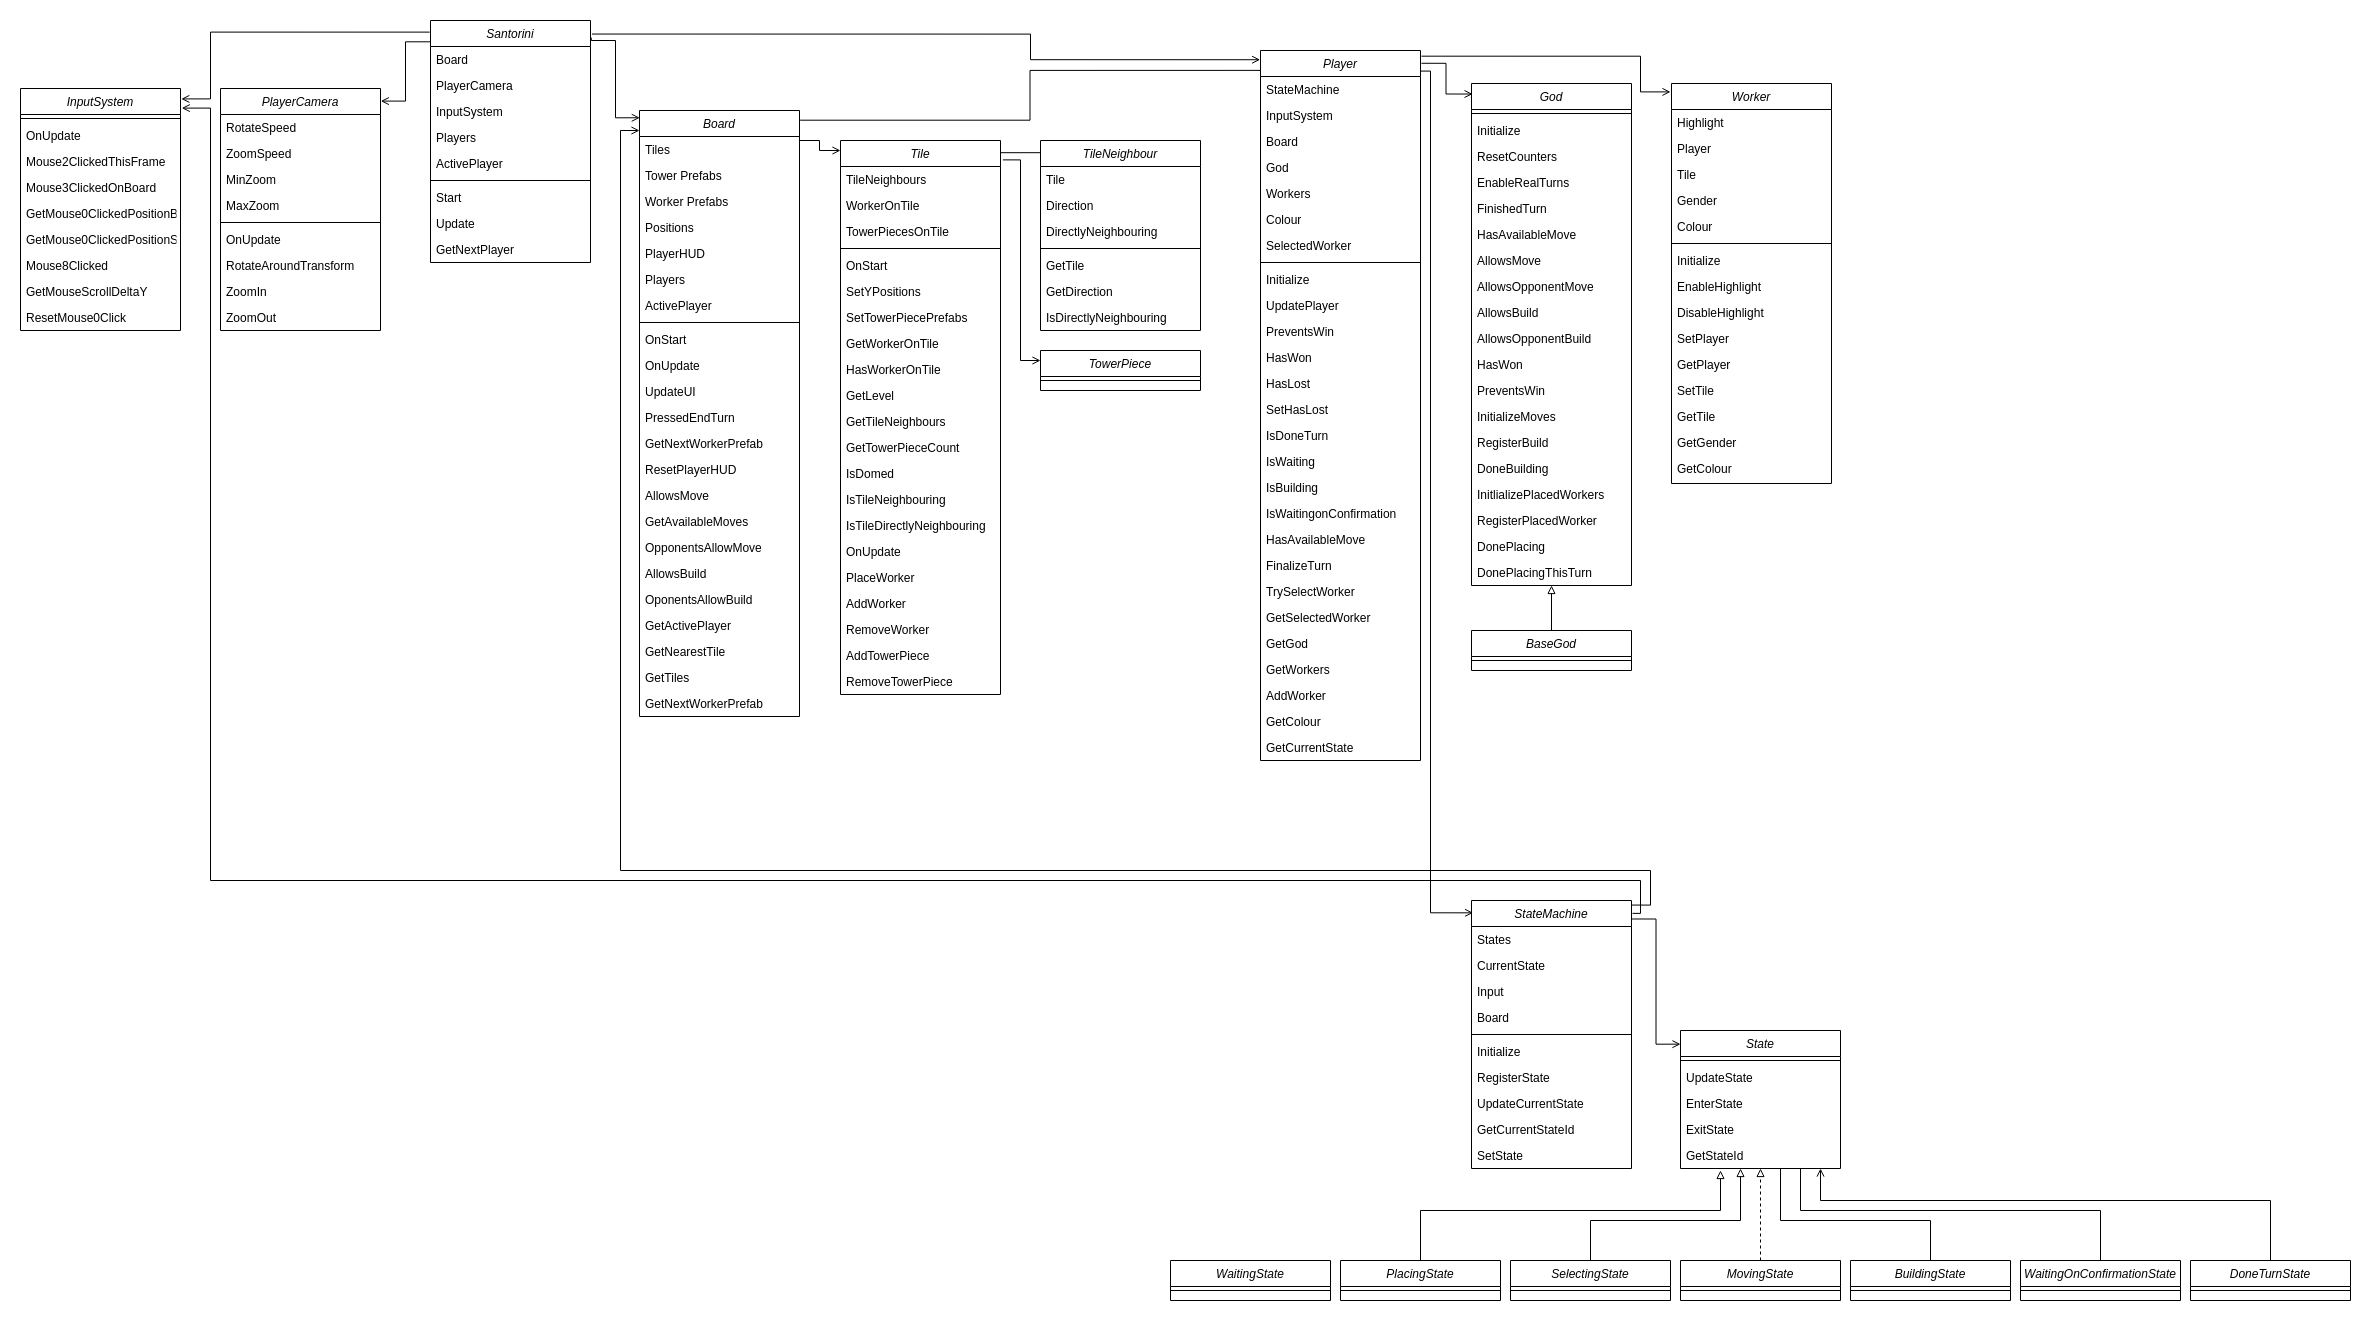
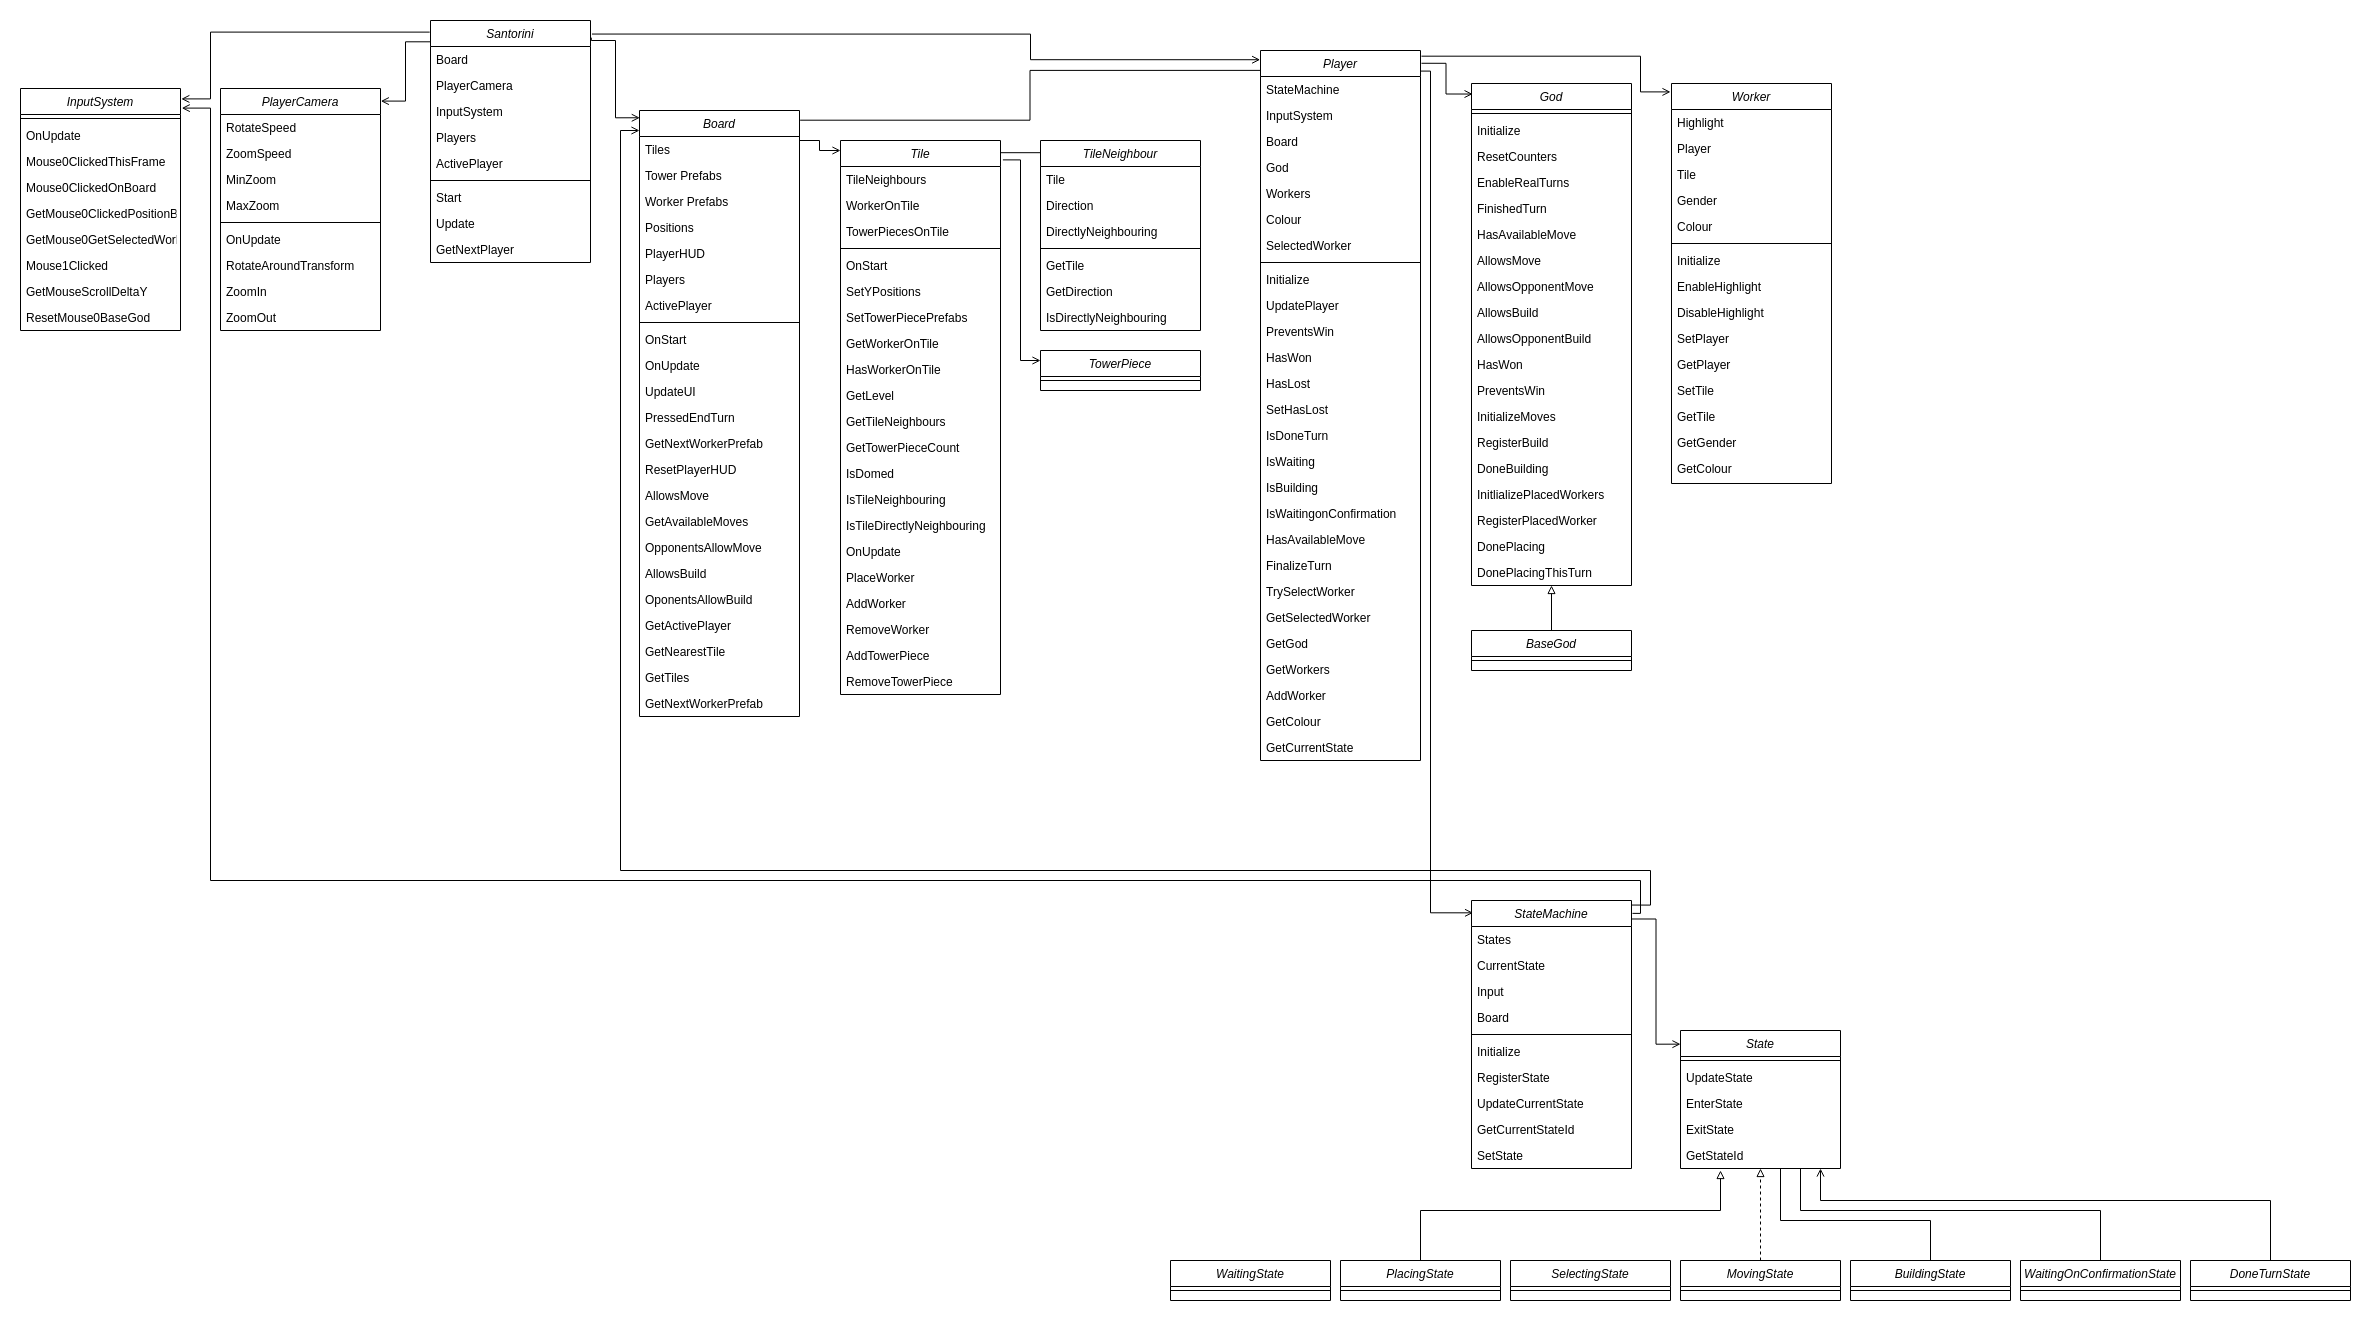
- <mxCell id="159" value="Mouse2ClickedThisFrame" style="text;align=left;verticalAlign=top;spacingLeft=4;spacingRight=4;overflow=hidden;rotatable=0;points=[[0,0.5],[1,0.5]];portConstraint=eastwest;" parent="156" vertex="1"><mxGeometry y="60" width="160" height="26" as="geometry" /></mxCell>
+ <mxCell id="159" value="Mouse0ClickedThisFrame" style="text;align=left;verticalAlign=top;spacingLeft=4;spacingRight=4;overflow=hidden;rotatable=0;points=[[0,0.5],[1,0.5]];portConstraint=eastwest;" parent="156" vertex="1"><mxGeometry y="60" width="160" height="26" as="geometry" /></mxCell>
- <mxCell id="160" value="Mouse3ClickedOnBoard" style="text;align=left;verticalAlign=top;spacingLeft=4;spacingRight=4;overflow=hidden;rotatable=0;points=[[0,0.5],[1,0.5]];portConstraint=eastwest;" parent="156" vertex="1"><mxGeometry y="86" width="160" height="26" as="geometry" /></mxCell>
+ <mxCell id="160" value="Mouse0ClickedOnBoard" style="text;align=left;verticalAlign=top;spacingLeft=4;spacingRight=4;overflow=hidden;rotatable=0;points=[[0,0.5],[1,0.5]];portConstraint=eastwest;" parent="156" vertex="1"><mxGeometry y="86" width="160" height="26" as="geometry" /></mxCell>
- <mxCell id="162" value="GetMouse0ClickedPositionScreen" style="text;align=left;verticalAlign=top;spacingLeft=4;spacingRight=4;overflow=hidden;rotatable=0;points=[[0,0.5],[1,0.5]];portConstraint=eastwest;rounded=0;shadow=0;html=0;" parent="156" vertex="1"><mxGeometry y="138" width="160" height="26" as="geometry" /></mxCell>
+ <mxCell id="162" value="GetMouse0GetSelectedWorker" style="text;align=left;verticalAlign=top;spacingLeft=4;spacingRight=4;overflow=hidden;rotatable=0;points=[[0,0.5],[1,0.5]];portConstraint=eastwest;rounded=0;shadow=0;html=0;" parent="156" vertex="1"><mxGeometry y="138" width="160" height="26" as="geometry" /></mxCell>
- <mxCell id="163" value="Mouse8Clicked" style="text;align=left;verticalAlign=top;spacingLeft=4;spacingRight=4;overflow=hidden;rotatable=0;points=[[0,0.5],[1,0.5]];portConstraint=eastwest;" parent="156" vertex="1"><mxGeometry y="164" width="160" height="26" as="geometry" /></mxCell>
+ <mxCell id="163" value="Mouse1Clicked" style="text;align=left;verticalAlign=top;spacingLeft=4;spacingRight=4;overflow=hidden;rotatable=0;points=[[0,0.5],[1,0.5]];portConstraint=eastwest;" parent="156" vertex="1"><mxGeometry y="164" width="160" height="26" as="geometry" /></mxCell>
- <mxCell id="165" value="ResetMouse0Click" style="text;align=left;verticalAlign=top;spacingLeft=4;spacingRight=4;overflow=hidden;rotatable=0;points=[[0,0.5],[1,0.5]];portConstraint=eastwest;" parent="156" vertex="1"><mxGeometry y="216" width="160" height="26" as="geometry" /></mxCell>
+ <mxCell id="165" value="ResetMouse0BaseGod" style="text;align=left;verticalAlign=top;spacingLeft=4;spacingRight=4;overflow=hidden;rotatable=0;points=[[0,0.5],[1,0.5]];portConstraint=eastwest;" parent="156" vertex="1"><mxGeometry y="216" width="160" height="26" as="geometry" /></mxCell>
- <mxCell id="189" style="edgeStyle=orthogonalEdgeStyle;rounded=0;orthogonalLoop=1;jettySize=auto;html=1;endArrow=block;endFill=0;" parent="1" source="190" target="180" edge="1"><mxGeometry relative="1" as="geometry"><Array as="points"><mxPoint x="1590" y="1220" /><mxPoint x="1740" y="1220" /></Array></mxGeometry></mxCell>
